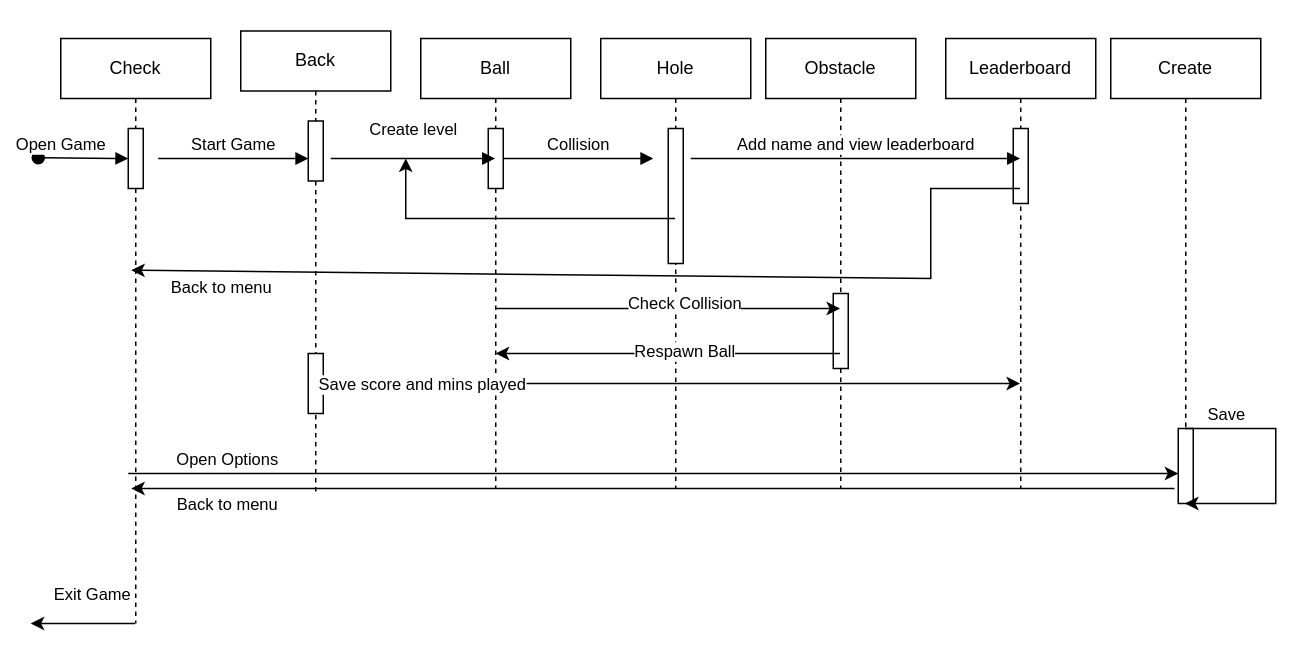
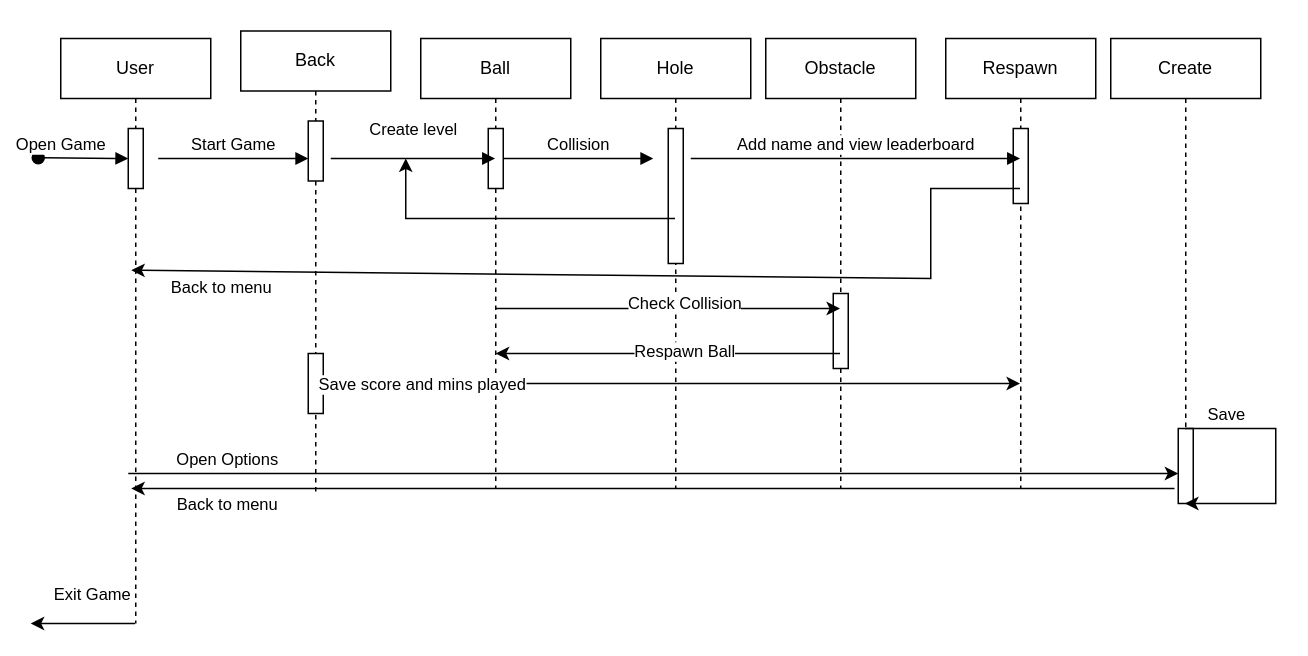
- <mxCell id="2" value="Check" style="shape=umlLifeline;perimeter=lifelinePerimeter;whiteSpace=wrap;html=1;container=0;dropTarget=0;collapsible=0;recursiveResize=0;outlineConnect=0;portConstraint=eastwest;newEdgeStyle={&quot;edgeStyle&quot;:&quot;elbowEdgeStyle&quot;,&quot;elbow&quot;:&quot;vertical&quot;,&quot;curved&quot;:0,&quot;rounded&quot;:0};" parent="1" vertex="1"><mxGeometry x="40" y="25" width="100" height="390" as="geometry" /></mxCell>
+ <mxCell id="2" value="User" style="shape=umlLifeline;perimeter=lifelinePerimeter;whiteSpace=wrap;html=1;container=0;dropTarget=0;collapsible=0;recursiveResize=0;outlineConnect=0;portConstraint=eastwest;newEdgeStyle={&quot;edgeStyle&quot;:&quot;elbowEdgeStyle&quot;,&quot;elbow&quot;:&quot;vertical&quot;,&quot;curved&quot;:0,&quot;rounded&quot;:0};" parent="1" vertex="1"><mxGeometry x="40" y="25" width="100" height="390" as="geometry" /></mxCell>
- <mxCell id="22" value="Leaderboard" style="shape=umlLifeline;perimeter=lifelinePerimeter;whiteSpace=wrap;html=1;container=0;dropTarget=0;collapsible=0;recursiveResize=0;outlineConnect=0;portConstraint=eastwest;newEdgeStyle={&quot;edgeStyle&quot;:&quot;elbowEdgeStyle&quot;,&quot;elbow&quot;:&quot;vertical&quot;,&quot;curved&quot;:0,&quot;rounded&quot;:0};" vertex="1" parent="1"><mxGeometry x="630" y="25" width="100" height="300" as="geometry" /></mxCell>
+ <mxCell id="22" value="Respawn" style="shape=umlLifeline;perimeter=lifelinePerimeter;whiteSpace=wrap;html=1;container=0;dropTarget=0;collapsible=0;recursiveResize=0;outlineConnect=0;portConstraint=eastwest;newEdgeStyle={&quot;edgeStyle&quot;:&quot;elbowEdgeStyle&quot;,&quot;elbow&quot;:&quot;vertical&quot;,&quot;curved&quot;:0,&quot;rounded&quot;:0};" vertex="1" parent="1"><mxGeometry x="630" y="25" width="100" height="300" as="geometry" /></mxCell>
